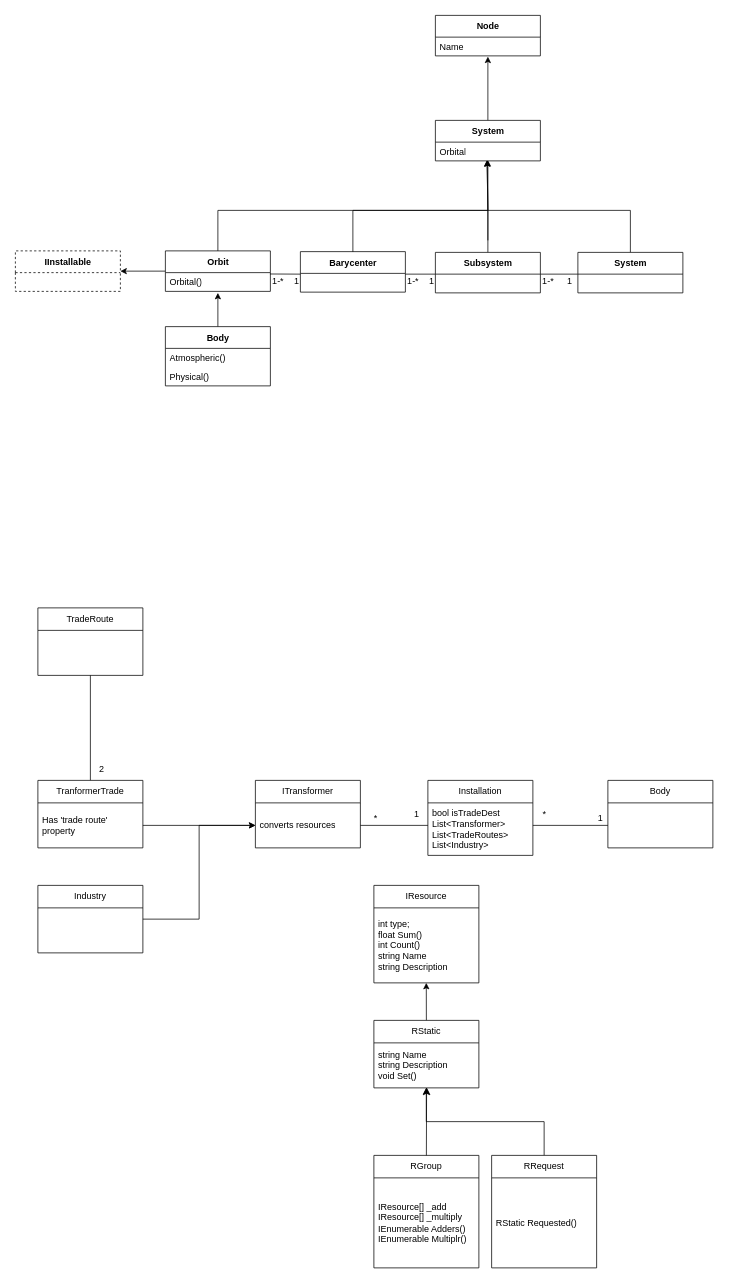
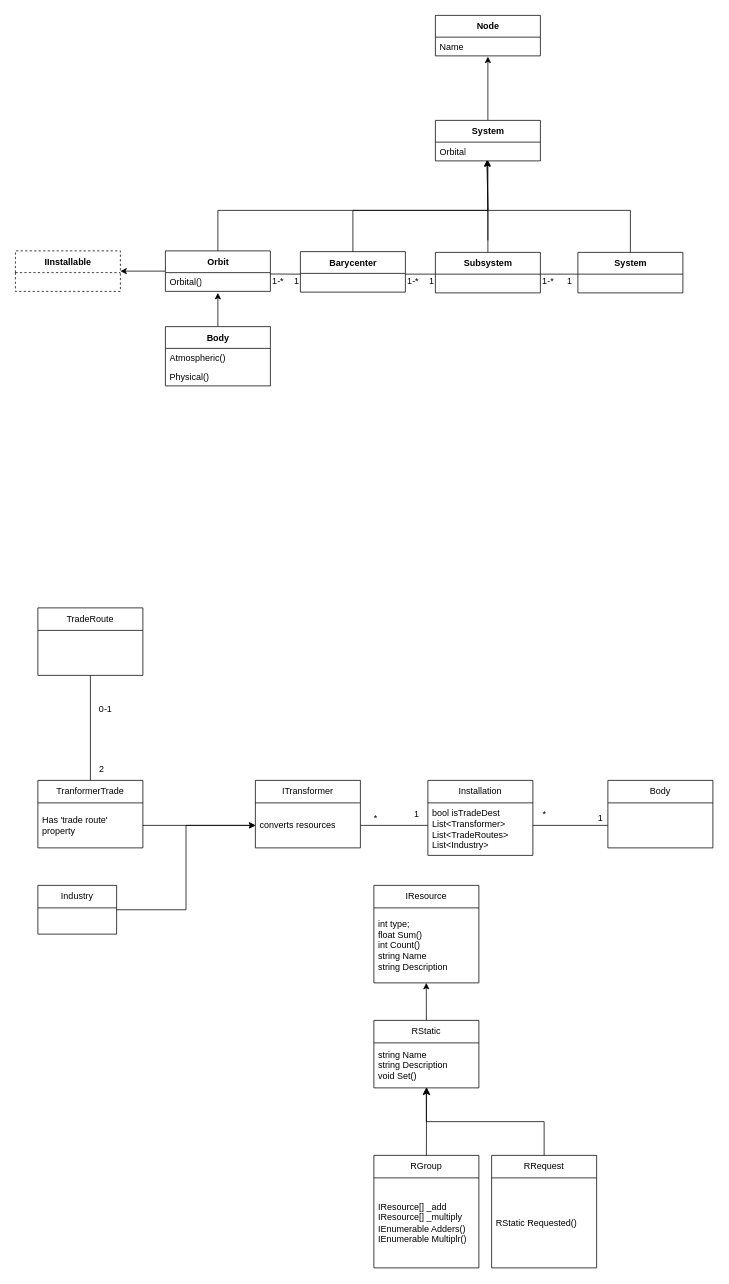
+ <mxCell id="19" value="0-1" style="text;html=1;align=center;verticalAlign=middle;resizable=0;points=[];autosize=1;strokeColor=none;fillColor=none;" parent="1" vertex="1"><mxGeometry x="120" y="930" width="40" height="30" as="geometry" /></mxCell>
- <mxCell id="27" value="Industry" style="swimlane;fontStyle=0;childLayout=stackLayout;horizontal=1;startSize=30;horizontalStack=0;resizeParent=1;resizeParentMax=0;resizeLast=0;collapsible=1;marginBottom=0;whiteSpace=wrap;html=1;" parent="1" vertex="1"><mxGeometry x="50" y="1180" width="140" height="90" as="geometry" /></mxCell>
+ <mxCell id="27" value="Industry" style="swimlane;fontStyle=0;childLayout=stackLayout;horizontal=1;startSize=30;horizontalStack=0;resizeParent=1;resizeParentMax=0;resizeLast=0;collapsible=1;marginBottom=0;whiteSpace=wrap;html=1;" parent="1" vertex="1"><mxGeometry x="50" y="1180" width="105" height="65" as="geometry" /></mxCell>
